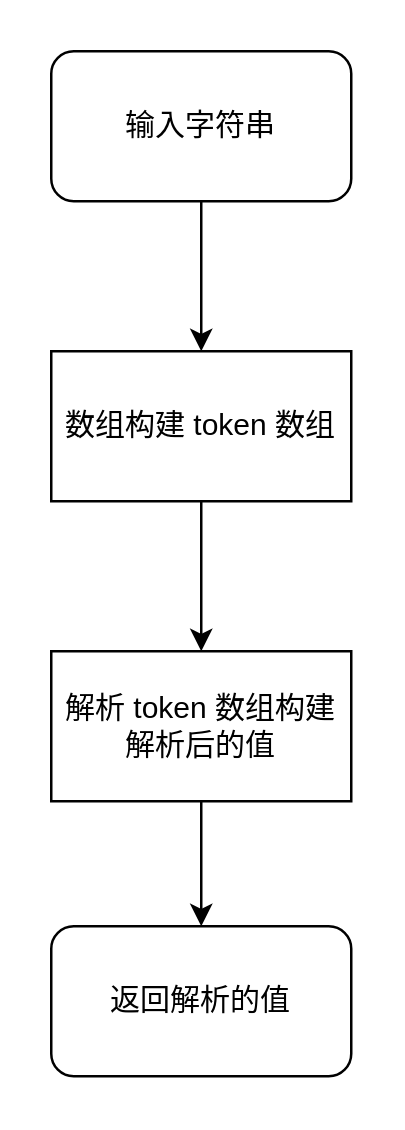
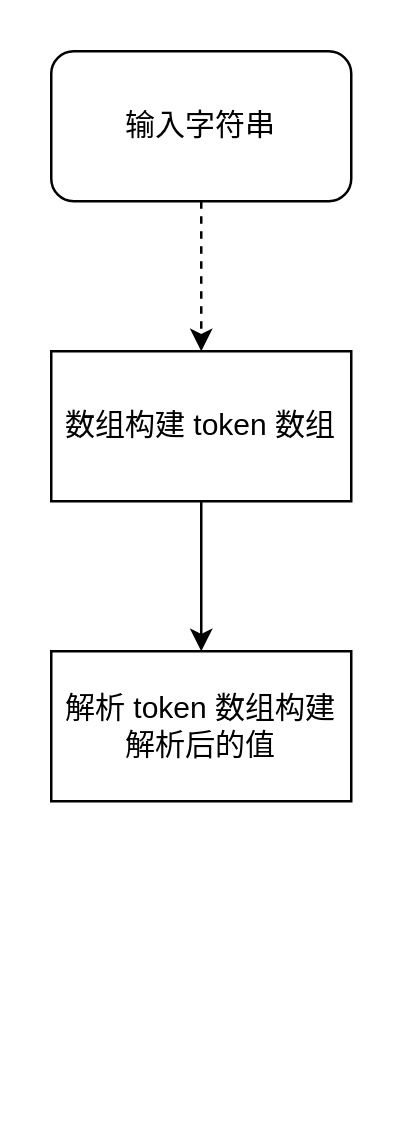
- <mxCell id="2" style="edgeStyle=orthogonalEdgeStyle;rounded=0;orthogonalLoop=1;jettySize=auto;html=1;exitX=0.5;exitY=1;exitDx=0;exitDy=0;" edge="1" parent="1" source="3" target="5"><mxGeometry relative="1" as="geometry" /></mxCell>
+ <mxCell id="2" style="edgeStyle=orthogonalEdgeStyle;rounded=0;orthogonalLoop=1;jettySize=auto;html=1;exitX=0.5;exitY=1;exitDx=0;exitDy=0;dashed=1;" edge="1" parent="1" source="3" target="5"><mxGeometry relative="1" as="geometry" /></mxCell>
- <mxCell id="6" style="edgeStyle=orthogonalEdgeStyle;rounded=0;orthogonalLoop=1;jettySize=auto;html=1;exitX=0.5;exitY=1;exitDx=0;exitDy=0;" edge="1" parent="1" source="7" target="8"><mxGeometry relative="1" as="geometry" /></mxCell>
- <mxCell id="8" value="返回解析的值" style="rounded=1;whiteSpace=wrap;html=1;" vertex="1" parent="1"><mxGeometry x="20" y="370" width="120" height="60" as="geometry" /></mxCell>
